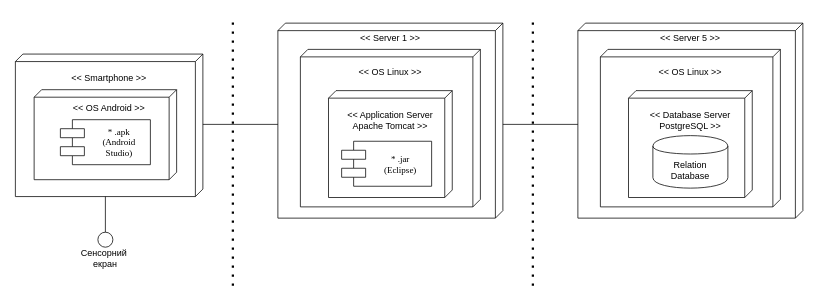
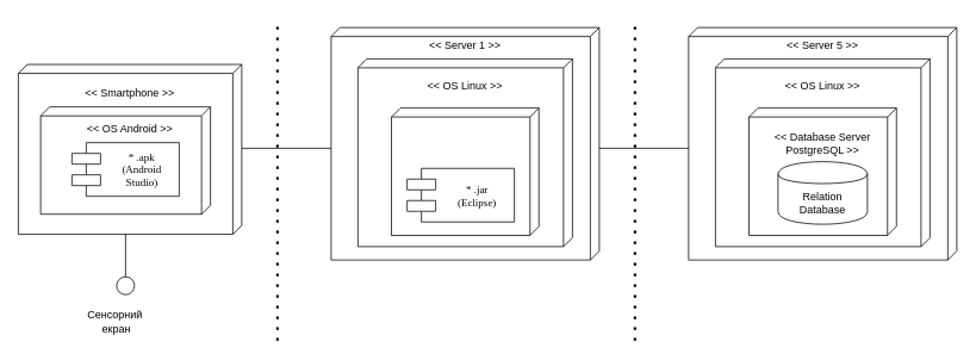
- <mxCell id="16" value="&amp;lt;&amp;lt; Application Server Apache Tomcat &amp;gt;&amp;gt;" style="text;strokeColor=none;fillColor=none;html=1;align=center;verticalAlign=middle;whiteSpace=wrap;rounded=0;hachureGap=4;" vertex="1" parent="1"><mxGeometry x="445" y="145" width="150" height="30" as="geometry" /></mxCell>
- <mxCell id="7" value="Сенсорний&amp;nbsp;&lt;br&gt;екран" style="text;strokeColor=none;fillColor=none;html=1;align=center;verticalAlign=middle;whiteSpace=wrap;rounded=0;hachureGap=4;" vertex="1" parent="1"><mxGeometry x="110" y="328.75" width="60" height="30" as="geometry" /></mxCell>
+ <mxCell id="7" value="Сенсорний&amp;nbsp;&lt;br&gt;екран" style="text;strokeColor=none;fillColor=none;html=1;align=center;verticalAlign=middle;whiteSpace=wrap;rounded=0;hachureGap=4;" vertex="1" parent="1"><mxGeometry x="100" y="343.75" width="60" height="30" as="geometry" /></mxCell>
